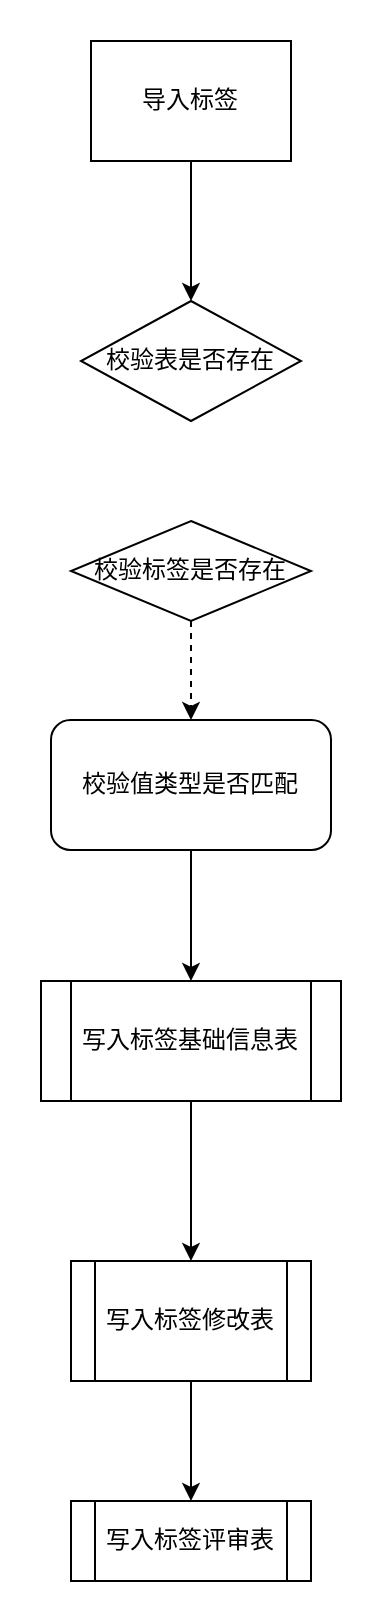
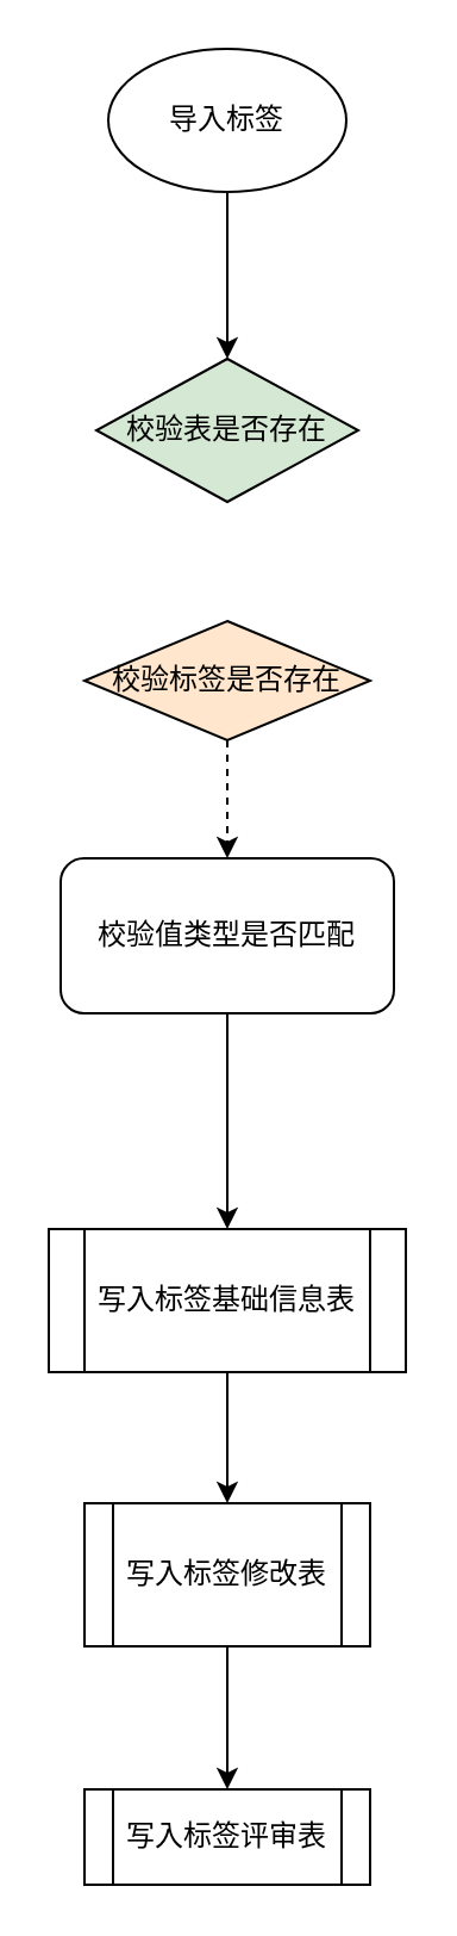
- <mxCell id="3" value="导入标签" style="whiteSpace=wrap;html=1;rounded=0;" vertex="1" parent="1"><mxGeometry x="45" y="20" width="100" height="60" as="geometry" /></mxCell>
+ <mxCell id="3" value="导入标签" style="ellipse;whiteSpace=wrap;html=1;" vertex="1" parent="1"><mxGeometry x="45" y="20" width="100" height="60" as="geometry" /></mxCell>
- <mxCell id="4" value="校验表是否存在" style="rhombus;whiteSpace=wrap;html=1;" vertex="1" parent="1"><mxGeometry x="40" y="150" width="110" height="60" as="geometry" /></mxCell>
+ <mxCell id="4" value="校验表是否存在" style="rhombus;whiteSpace=wrap;html=1;fillColor=#d5e8d4;" vertex="1" parent="1"><mxGeometry x="40" y="150" width="110" height="60" as="geometry" /></mxCell>
- <mxCell id="6" value="校验标签是否存在" style="rhombus;whiteSpace=wrap;html=1;" vertex="1" parent="1"><mxGeometry x="35" y="260" width="120" height="50" as="geometry" /></mxCell>
+ <mxCell id="6" value="校验标签是否存在" style="rhombus;whiteSpace=wrap;html=1;fillColor=#ffe6cc;" vertex="1" parent="1"><mxGeometry x="35" y="260" width="120" height="50" as="geometry" /></mxCell>
- <mxCell id="10" value="写入标签基础信息表" style="shape=process;whiteSpace=wrap;html=1;backgroundOutline=1;" vertex="1" parent="1"><mxGeometry x="20" y="490" width="150" height="60" as="geometry" /></mxCell>
+ <mxCell id="10" value="写入标签基础信息表" style="shape=process;whiteSpace=wrap;html=1;backgroundOutline=1;" vertex="1" parent="1"><mxGeometry x="20" y="515" width="150" height="60" as="geometry" /></mxCell>
